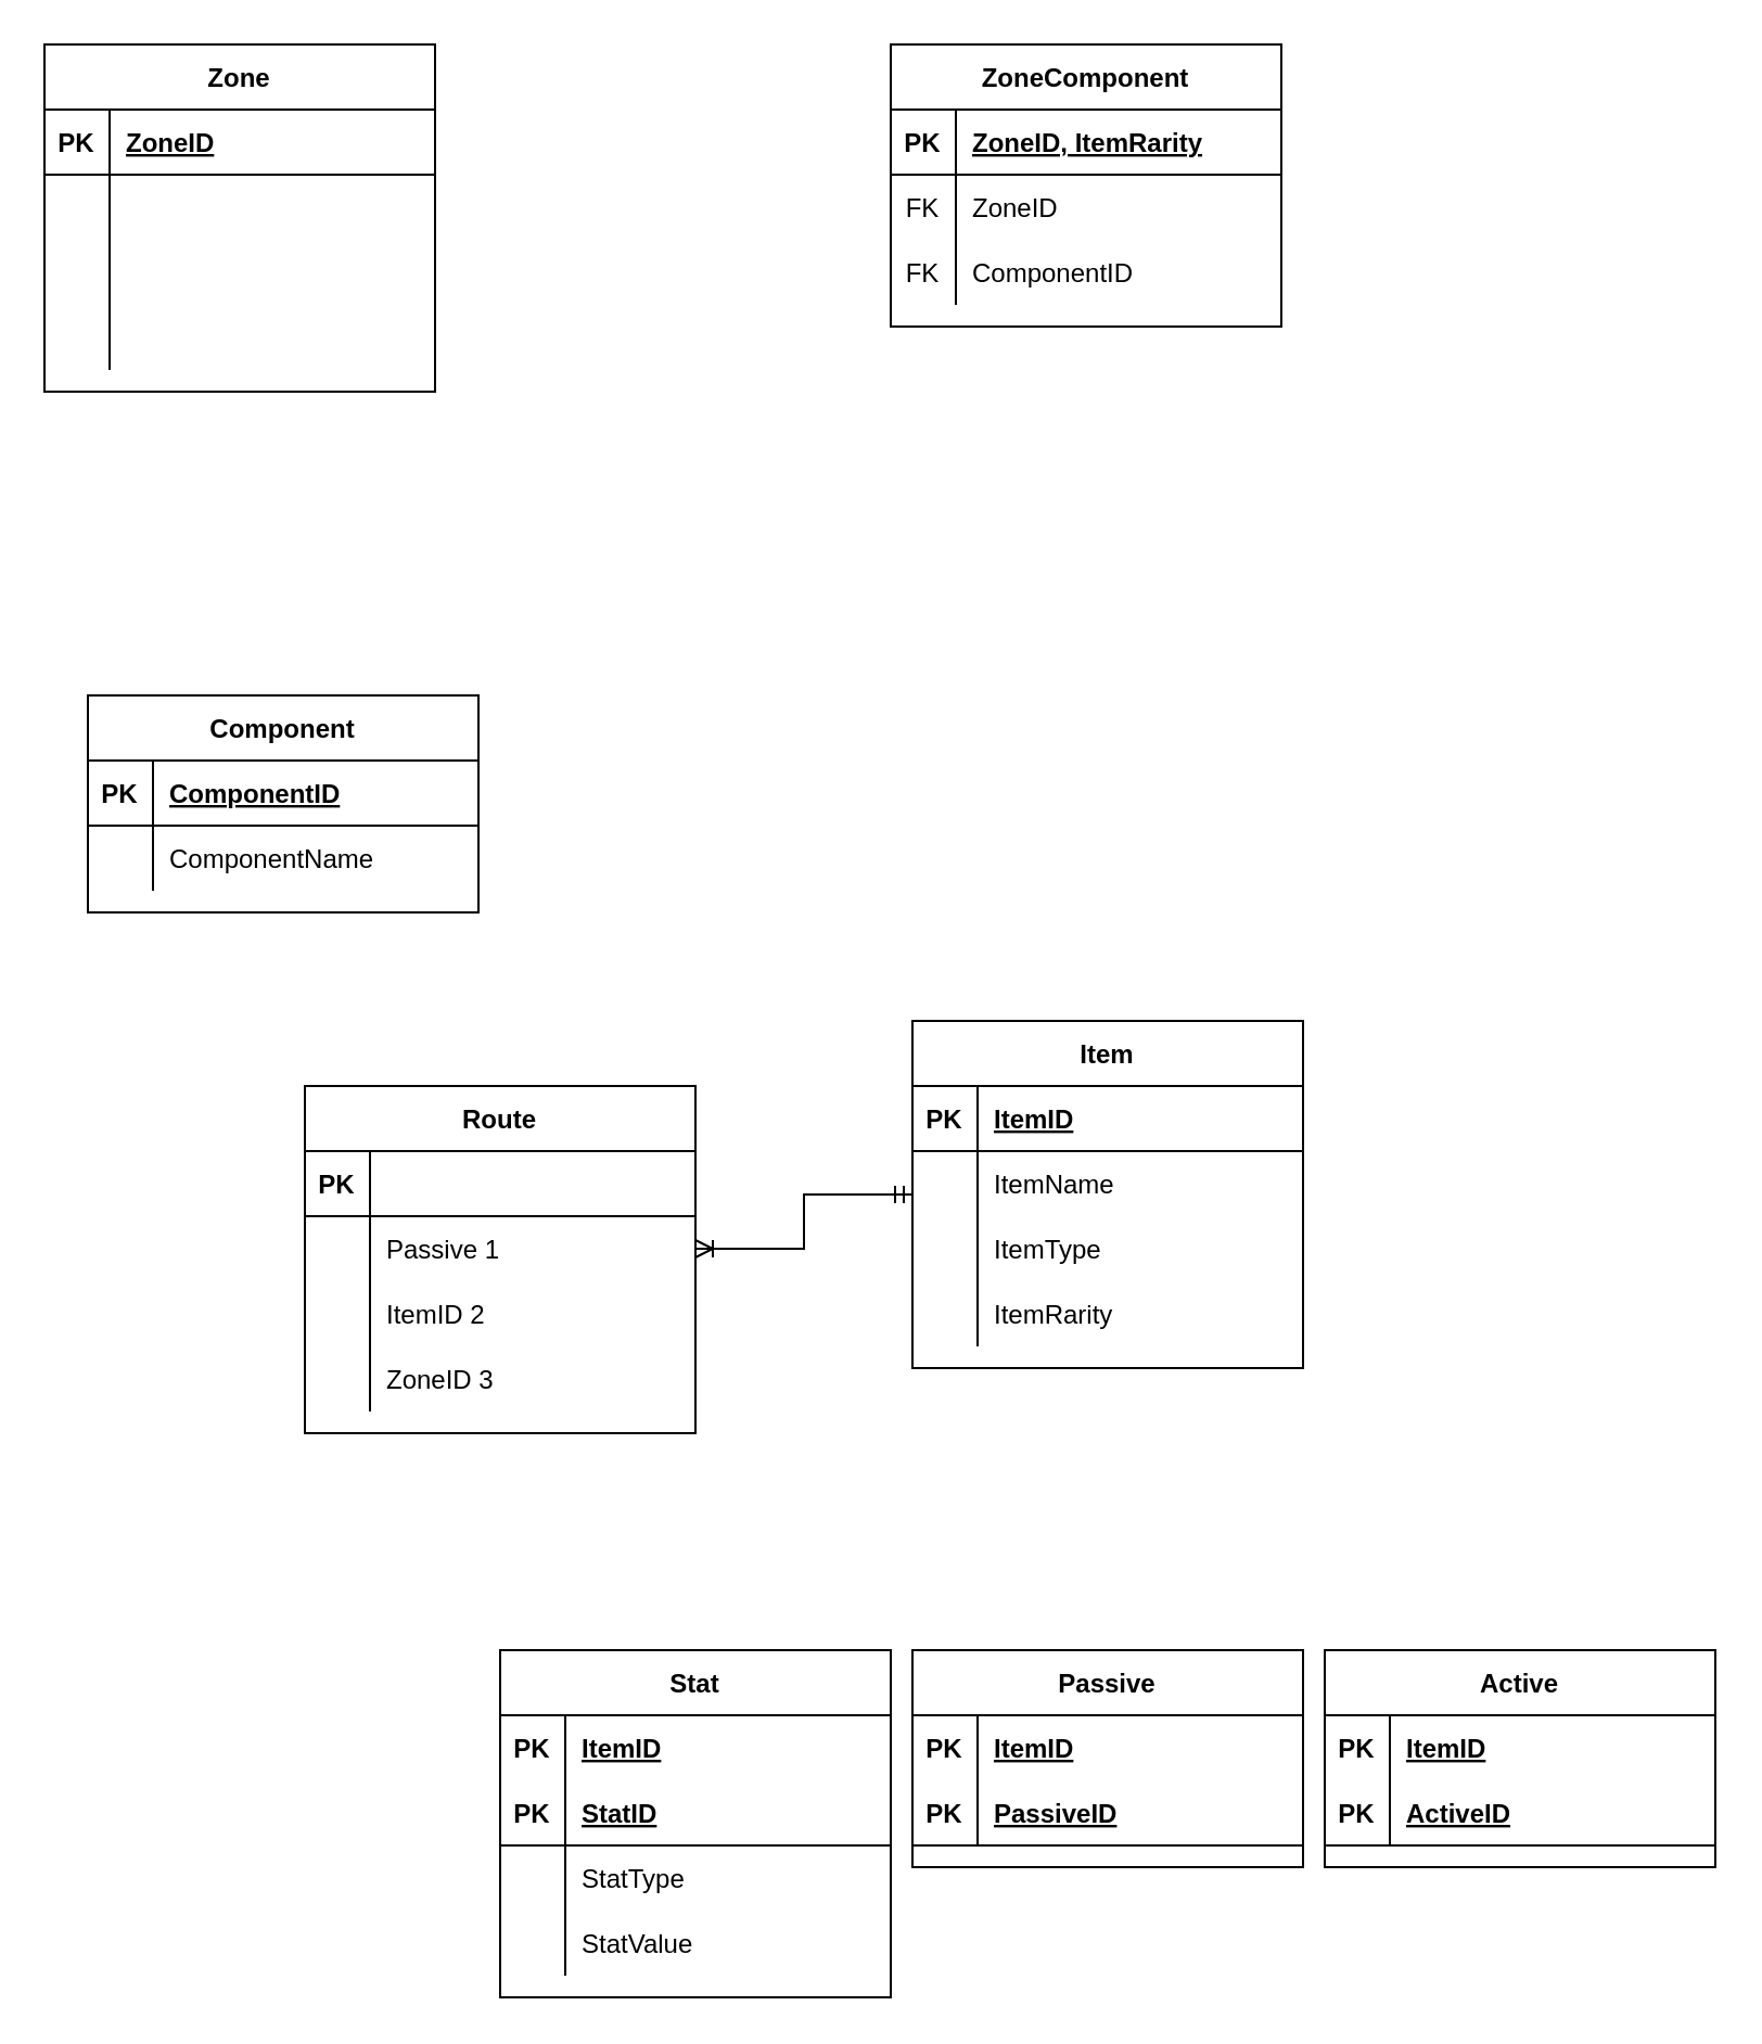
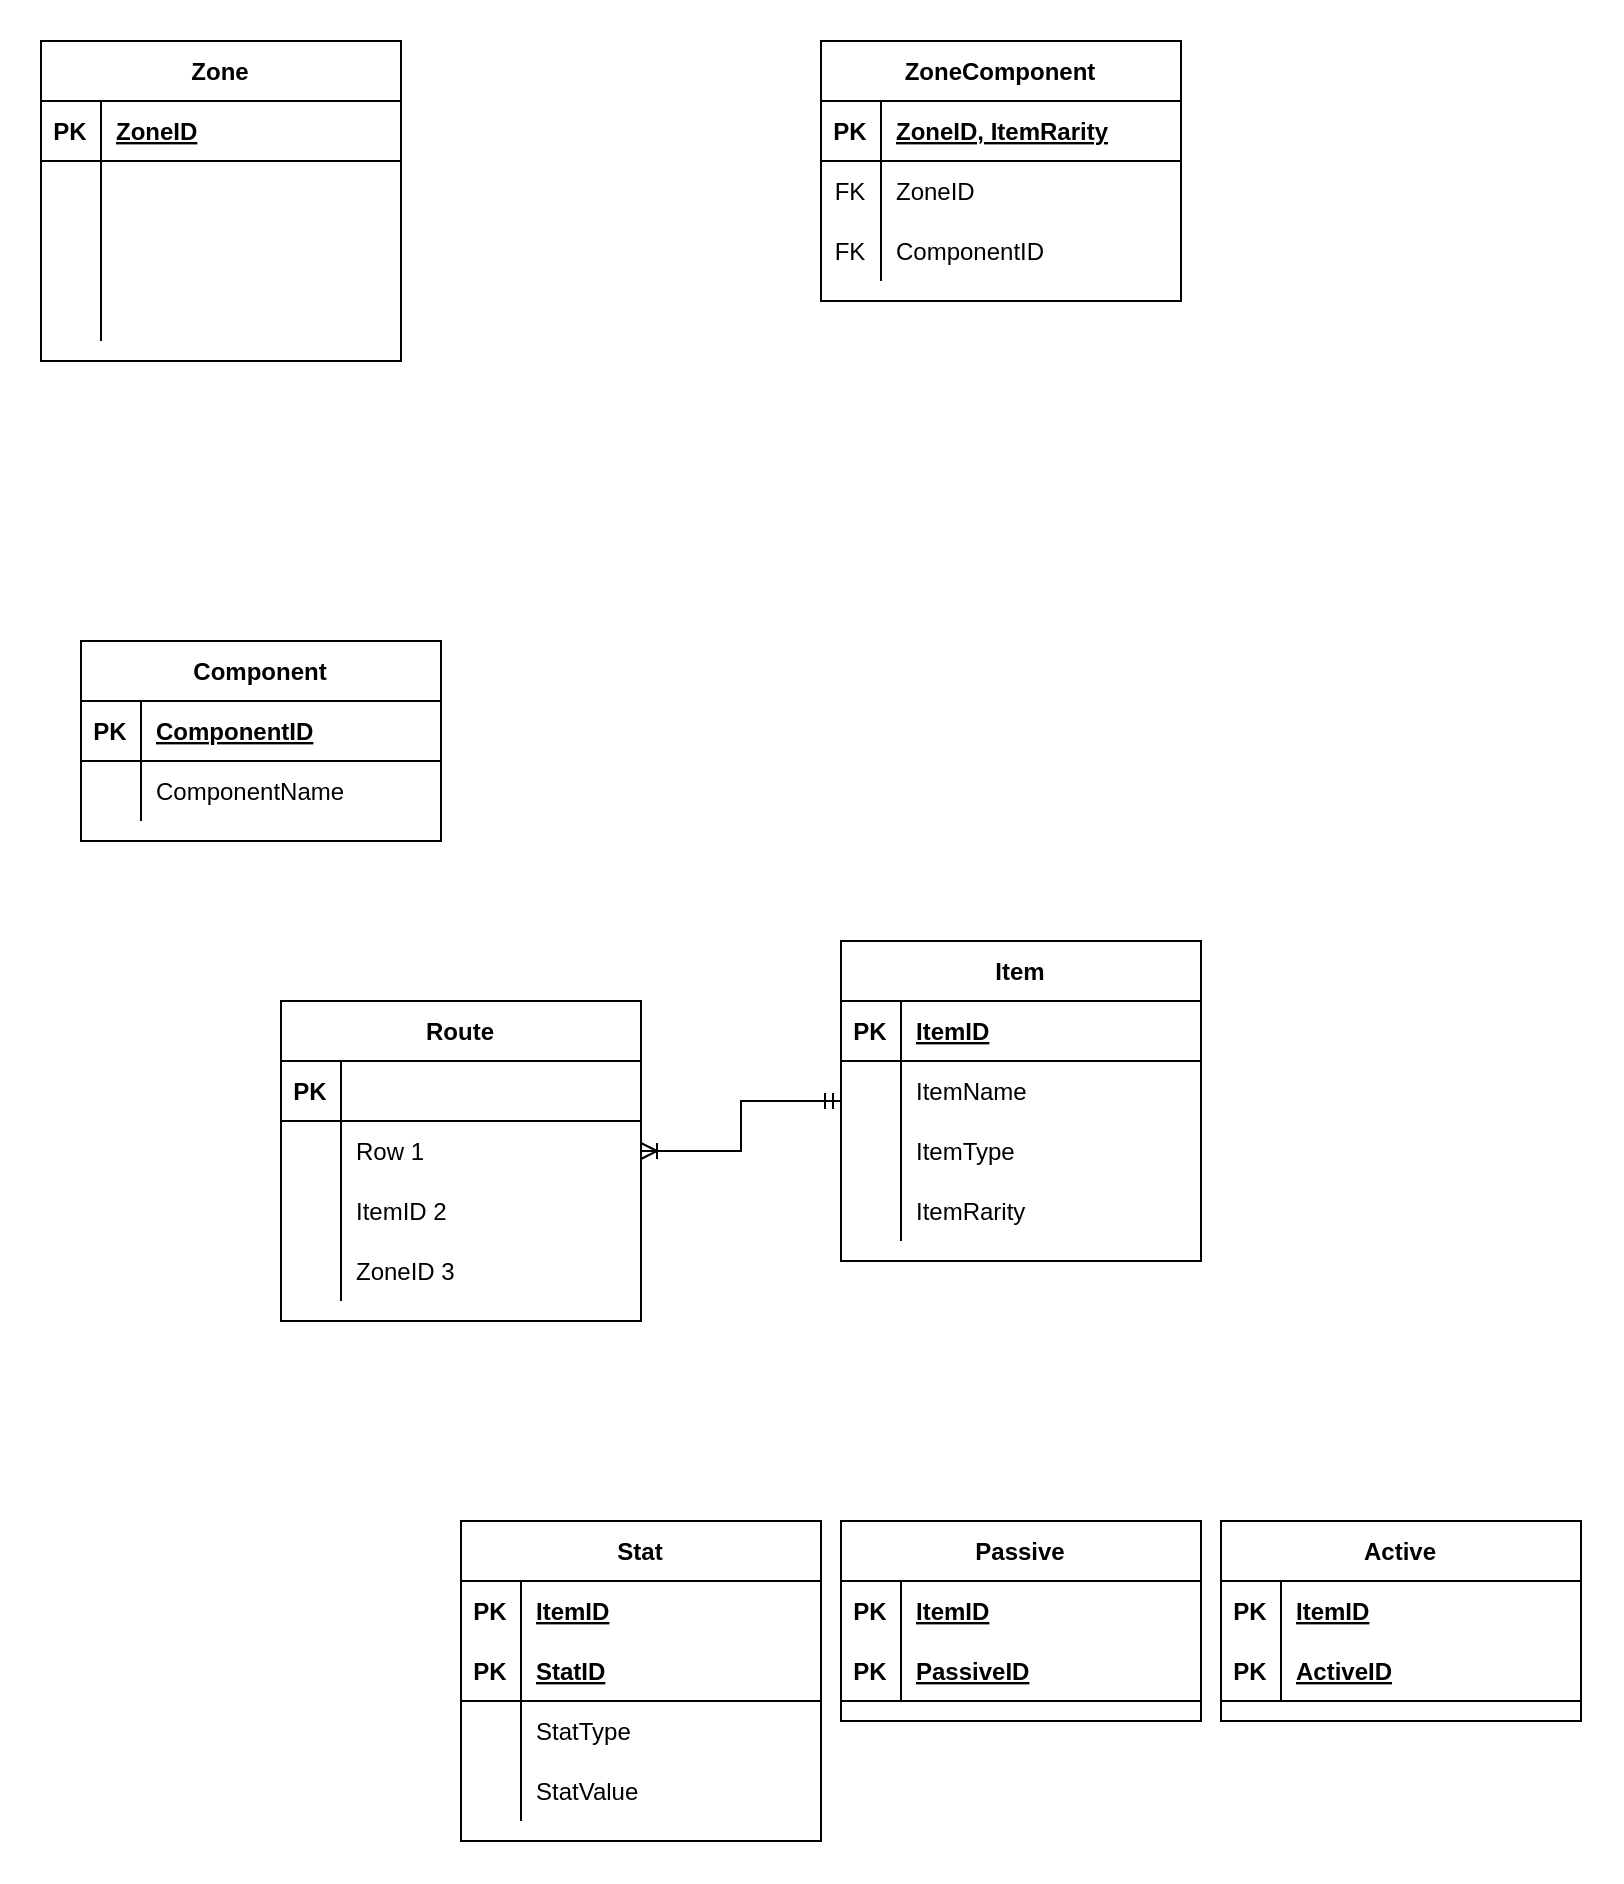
- <mxCell id="79" value="Passive 1" style="shape=partialRectangle;connectable=0;fillColor=none;top=0;left=0;bottom=0;right=0;align=left;spacingLeft=6;overflow=hidden;" vertex="1" parent="77"><mxGeometry x="30" width="150" height="30" as="geometry"><mxRectangle width="150" height="30" as="alternateBounds" /></mxGeometry></mxCell>
+ <mxCell id="79" value="Row 1" style="shape=partialRectangle;connectable=0;fillColor=none;top=0;left=0;bottom=0;right=0;align=left;spacingLeft=6;overflow=hidden;" vertex="1" parent="77"><mxGeometry x="30" width="150" height="30" as="geometry"><mxRectangle width="150" height="30" as="alternateBounds" /></mxGeometry></mxCell>
